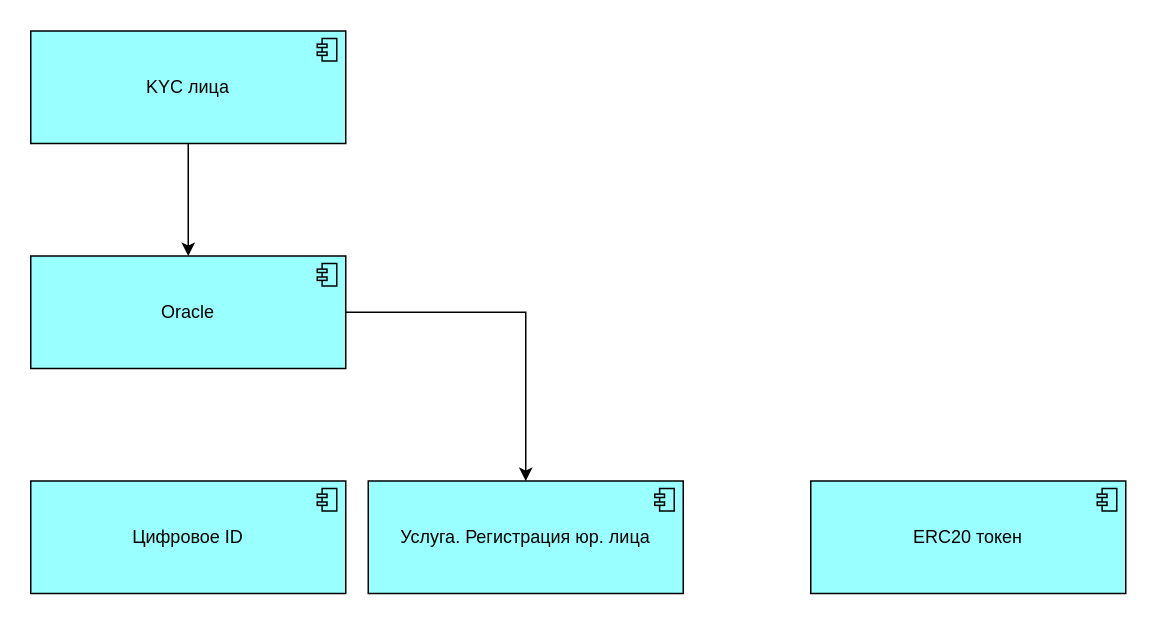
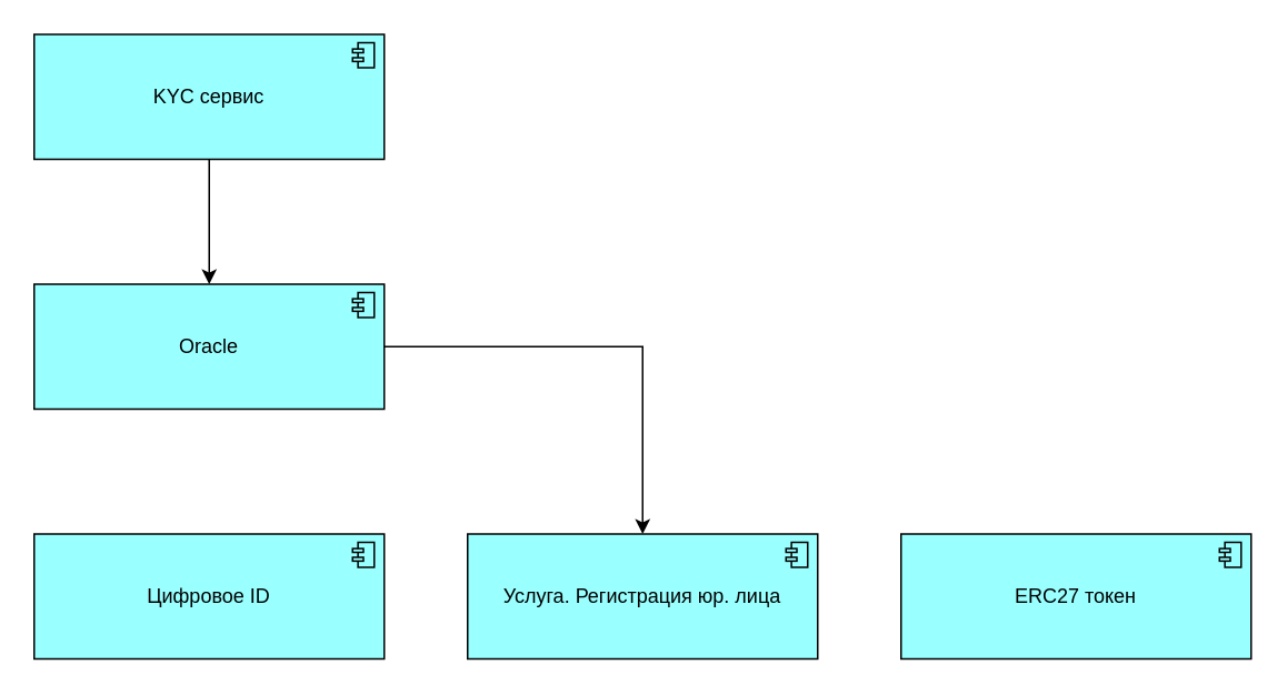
- <mxCell id="8" value="KYC лица" style="html=1;outlineConnect=0;whiteSpace=wrap;fillColor=#99ffff;shape=mxgraph.archimate3.application;appType=comp;archiType=square;" vertex="1" parent="1"><mxGeometry x="20" y="20" width="210" height="75" as="geometry" /></mxCell>
+ <mxCell id="8" value="KYC сервис" style="html=1;outlineConnect=0;whiteSpace=wrap;fillColor=#99ffff;shape=mxgraph.archimate3.application;appType=comp;archiType=square;" vertex="1" parent="1"><mxGeometry x="20" y="20" width="210" height="75" as="geometry" /></mxCell>
- <mxCell id="3" value="Услуга. Регистрация юр. лица" style="html=1;outlineConnect=0;whiteSpace=wrap;fillColor=#99ffff;shape=mxgraph.archimate3.application;appType=comp;archiType=square;" vertex="1" parent="1"><mxGeometry x="245" y="320" width="210" height="75" as="geometry" /></mxCell>
+ <mxCell id="3" value="Услуга. Регистрация юр. лица" style="html=1;outlineConnect=0;whiteSpace=wrap;fillColor=#99ffff;shape=mxgraph.archimate3.application;appType=comp;archiType=square;" vertex="1" parent="1"><mxGeometry x="280" y="320" width="210" height="75" as="geometry" /></mxCell>
- <mxCell id="4" value="ERC20 токен" style="html=1;outlineConnect=0;whiteSpace=wrap;fillColor=#99ffff;shape=mxgraph.archimate3.application;appType=comp;archiType=square;" vertex="1" parent="1"><mxGeometry x="540" y="320" width="210" height="75" as="geometry" /></mxCell>
+ <mxCell id="4" value="ERC27 токен" style="html=1;outlineConnect=0;whiteSpace=wrap;fillColor=#99ffff;shape=mxgraph.archimate3.application;appType=comp;archiType=square;" vertex="1" parent="1"><mxGeometry x="540" y="320" width="210" height="75" as="geometry" /></mxCell>
